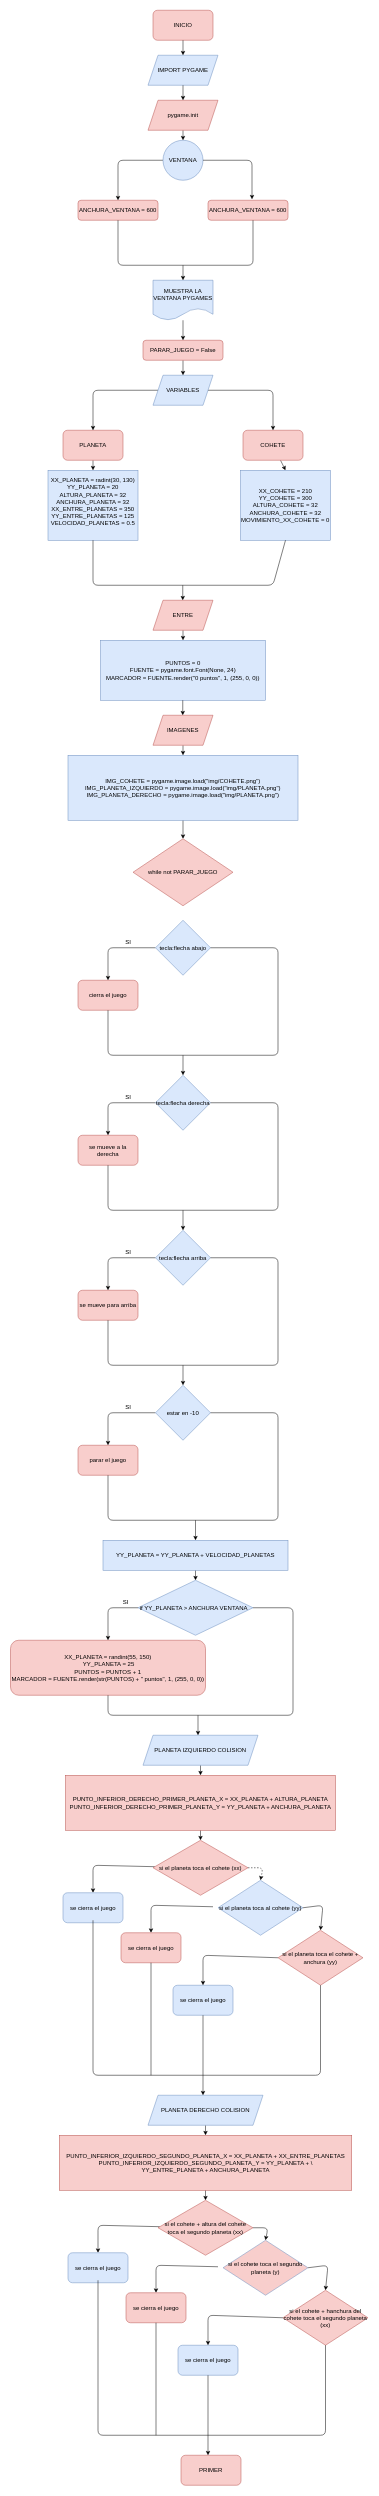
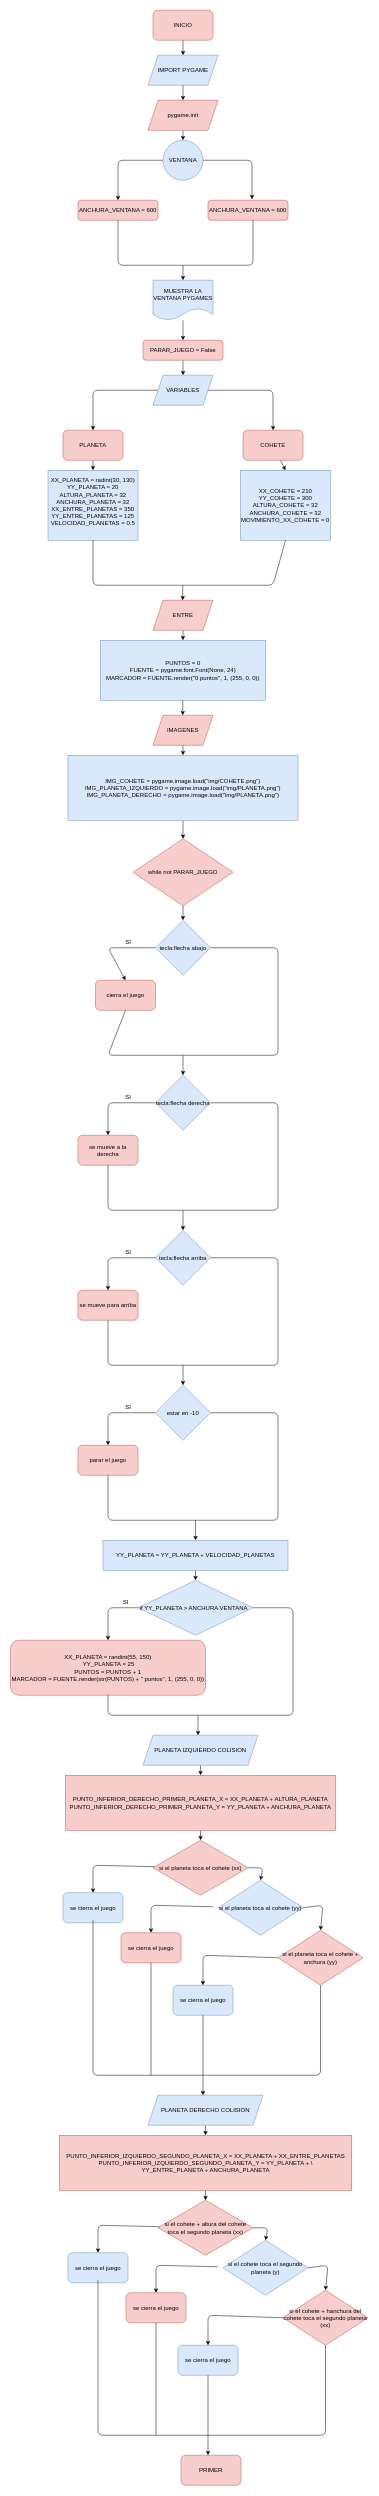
+ <mxCell id="40" style="edgeStyle=none;html=1;exitX=0.5;exitY=1;exitDx=0;exitDy=0;entryX=0.5;entryY=0;entryDx=0;entryDy=0;" edge="1" parent="1" source="41" target="43"><mxGeometry relative="1" as="geometry" /></mxCell>
- <mxCell id="44" value="cierra el juego" style="rounded=1;whiteSpace=wrap;html=1;fillColor=#f8cecc;strokeColor=#b85450;" vertex="1" parent="1"><mxGeometry x="155" y="1960" width="120" height="60" as="geometry" /></mxCell>
+ <mxCell id="44" value="cierra el juego" style="rounded=1;whiteSpace=wrap;html=1;fillColor=#f8cecc;strokeColor=#b85450;" vertex="1" parent="1"><mxGeometry x="190" y="1960" width="120" height="60" as="geometry" /></mxCell>
- <mxCell id="84" style="edgeStyle=none;html=1;entryX=0.5;entryY=0;entryDx=0;entryDy=0;dashed=1;" edge="1" parent="1" source="86" target="87"><mxGeometry relative="1" as="geometry"><Array as="points"><mxPoint x="525" y="3735" /></Array></mxGeometry></mxCell>
+ <mxCell id="84" style="edgeStyle=none;html=1;entryX=0.5;entryY=0;entryDx=0;entryDy=0;" edge="1" parent="1" source="86" target="87"><mxGeometry relative="1" as="geometry"><Array as="points"><mxPoint x="525" y="3735" /></Array></mxGeometry></mxCell>
- <mxCell id="107" value="si el cohete toca el segundo planeta (y)" style="rhombus;whiteSpace=wrap;html=1;fillColor=#f8cecc;strokeColor=#6c8ebf;" vertex="1" parent="1"><mxGeometry x="445" y="4480" width="170" height="110" as="geometry" /></mxCell>
+ <mxCell id="107" value="si el cohete toca el segundo planeta (y)" style="rhombus;whiteSpace=wrap;html=1;fillColor=#dae8fc;strokeColor=#6c8ebf;" vertex="1" parent="1"><mxGeometry x="445" y="4480" width="170" height="110" as="geometry" /></mxCell>
